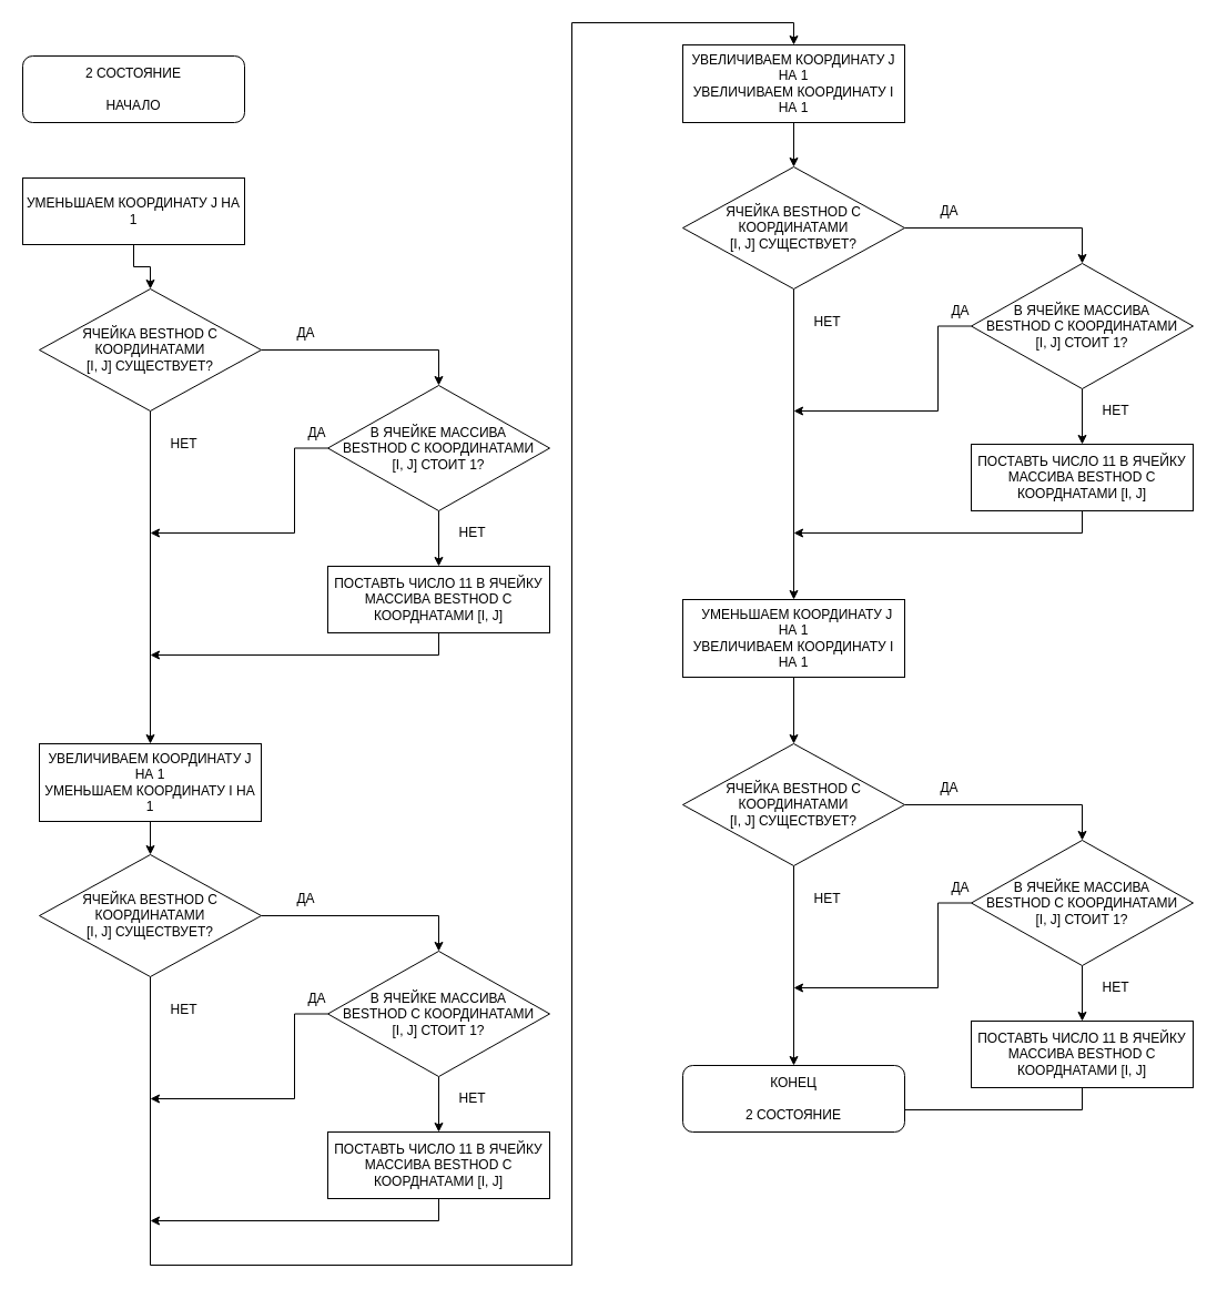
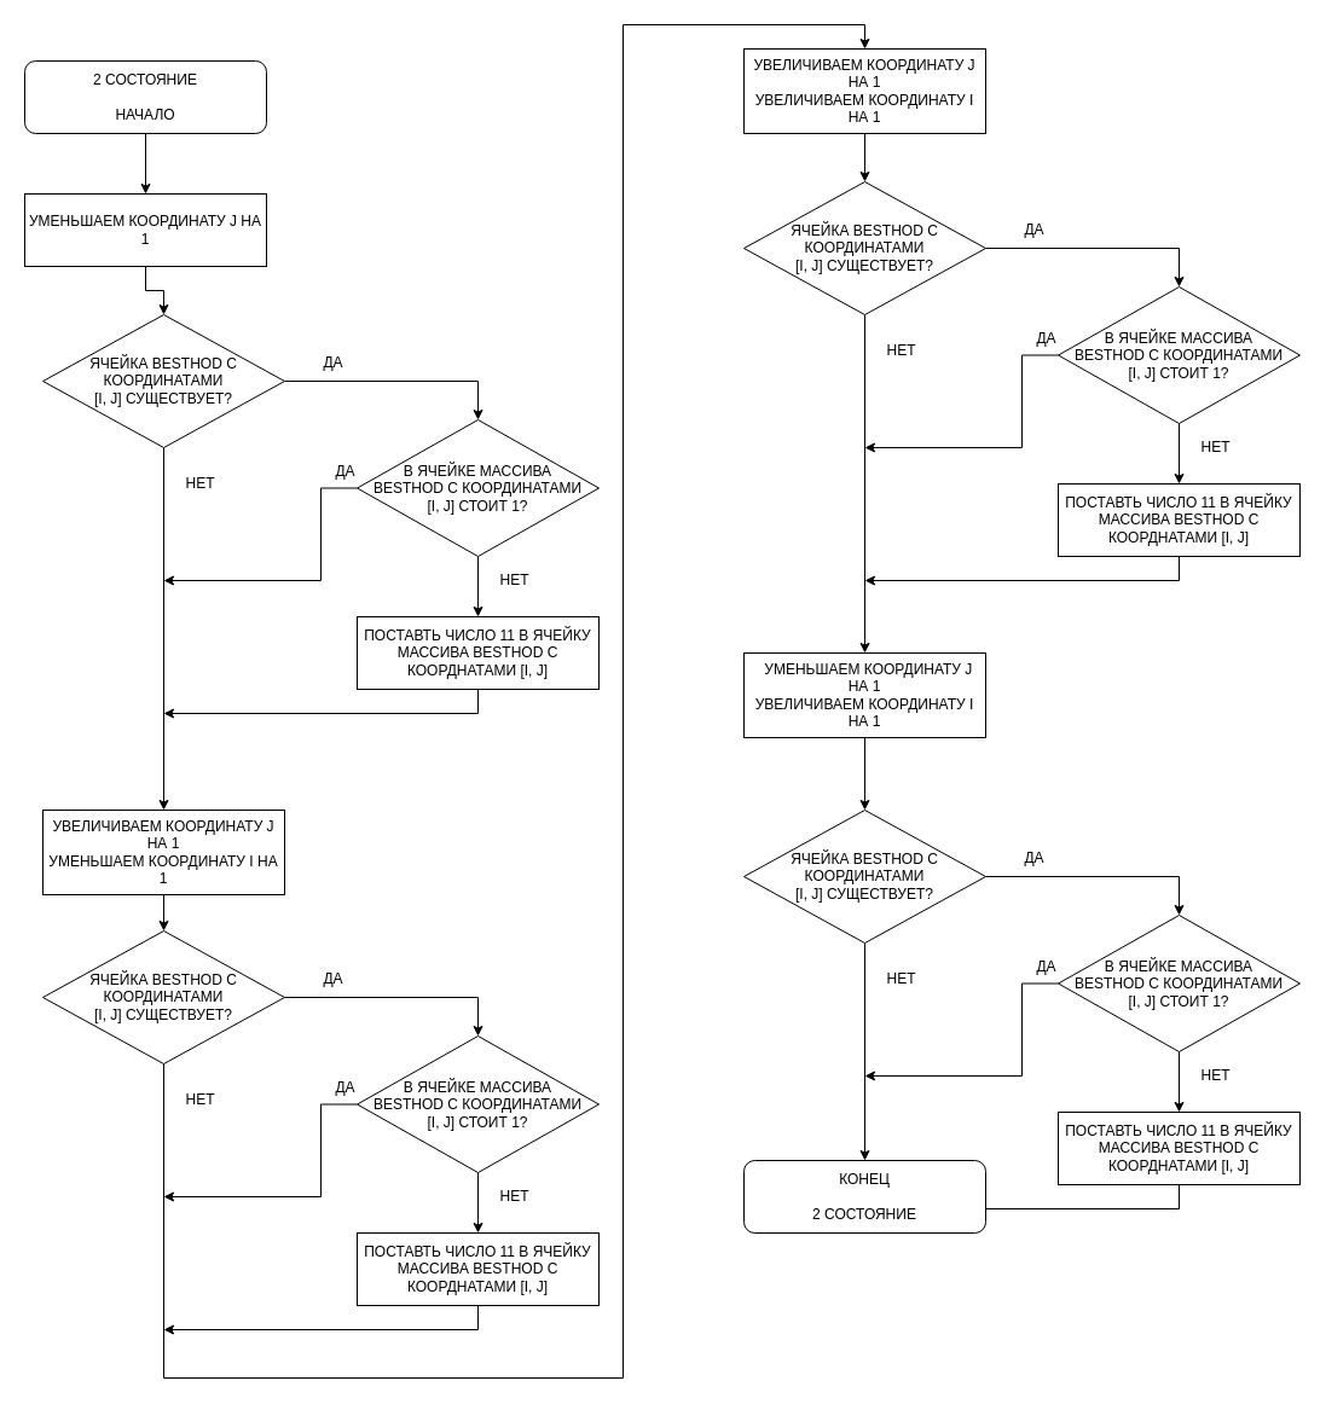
+ <mxCell id="2" style="edgeStyle=orthogonalEdgeStyle;rounded=0;orthogonalLoop=1;jettySize=auto;html=1;exitX=0.5;exitY=1;exitDx=0;exitDy=0;entryX=0.5;entryY=0;entryDx=0;entryDy=0;" parent="1" source="3" target="5" edge="1"><mxGeometry relative="1" as="geometry"><mxPoint x="135" y="150" as="targetPoint" /></mxGeometry></mxCell>
